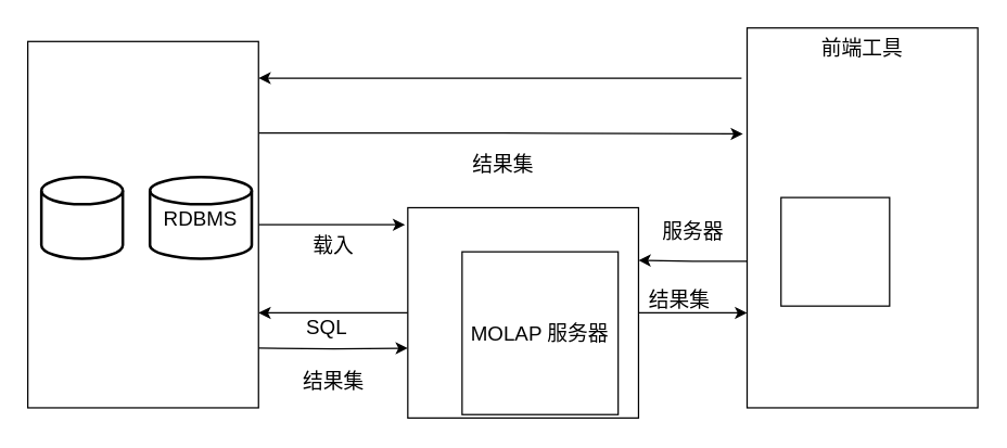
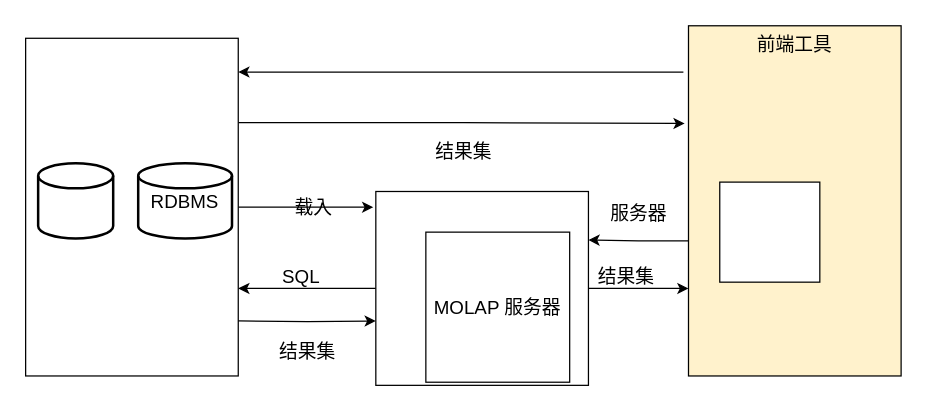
- <mxCell id="11" value="前端工具" style="rounded=0;whiteSpace=wrap;html=1;fontSize=15;horizontal=1;verticalAlign=top;" parent="1" vertex="1"><mxGeometry x="550" y="20" width="170" height="280" as="geometry" /></mxCell>
+ <mxCell id="11" value="前端工具" style="rounded=0;whiteSpace=wrap;html=1;fontSize=15;horizontal=1;verticalAlign=top;fillColor=#fff2cc;" parent="1" vertex="1"><mxGeometry x="550" y="20" width="170" height="280" as="geometry" /></mxCell>
- <mxCell id="18" value="载入" style="text;html=1;align=center;verticalAlign=middle;resizable=0;points=[];autosize=1;strokeColor=none;fillColor=none;fontSize=15;" parent="1" vertex="1"><mxGeometry x="220" y="165" width="50" height="30" as="geometry" /></mxCell>
+ <mxCell id="18" value="载入" style="text;html=1;align=center;verticalAlign=middle;resizable=0;points=[];autosize=1;strokeColor=none;fillColor=none;fontSize=15;" parent="1" vertex="1"><mxGeometry x="225" y="150" width="50" height="30" as="geometry" /></mxCell>
- <mxCell id="20" value="SQL" style="text;html=1;align=center;verticalAlign=middle;resizable=0;points=[];autosize=1;strokeColor=none;fillColor=none;fontSize=15;" vertex="1" parent="1"><mxGeometry x="215" y="225" width="50" height="30" as="geometry" /></mxCell>
+ <mxCell id="20" value="SQL" style="text;html=1;align=center;verticalAlign=middle;resizable=0;points=[];autosize=1;strokeColor=none;fillColor=none;fontSize=15;" vertex="1" parent="1"><mxGeometry x="215" y="205" width="50" height="30" as="geometry" /></mxCell>
